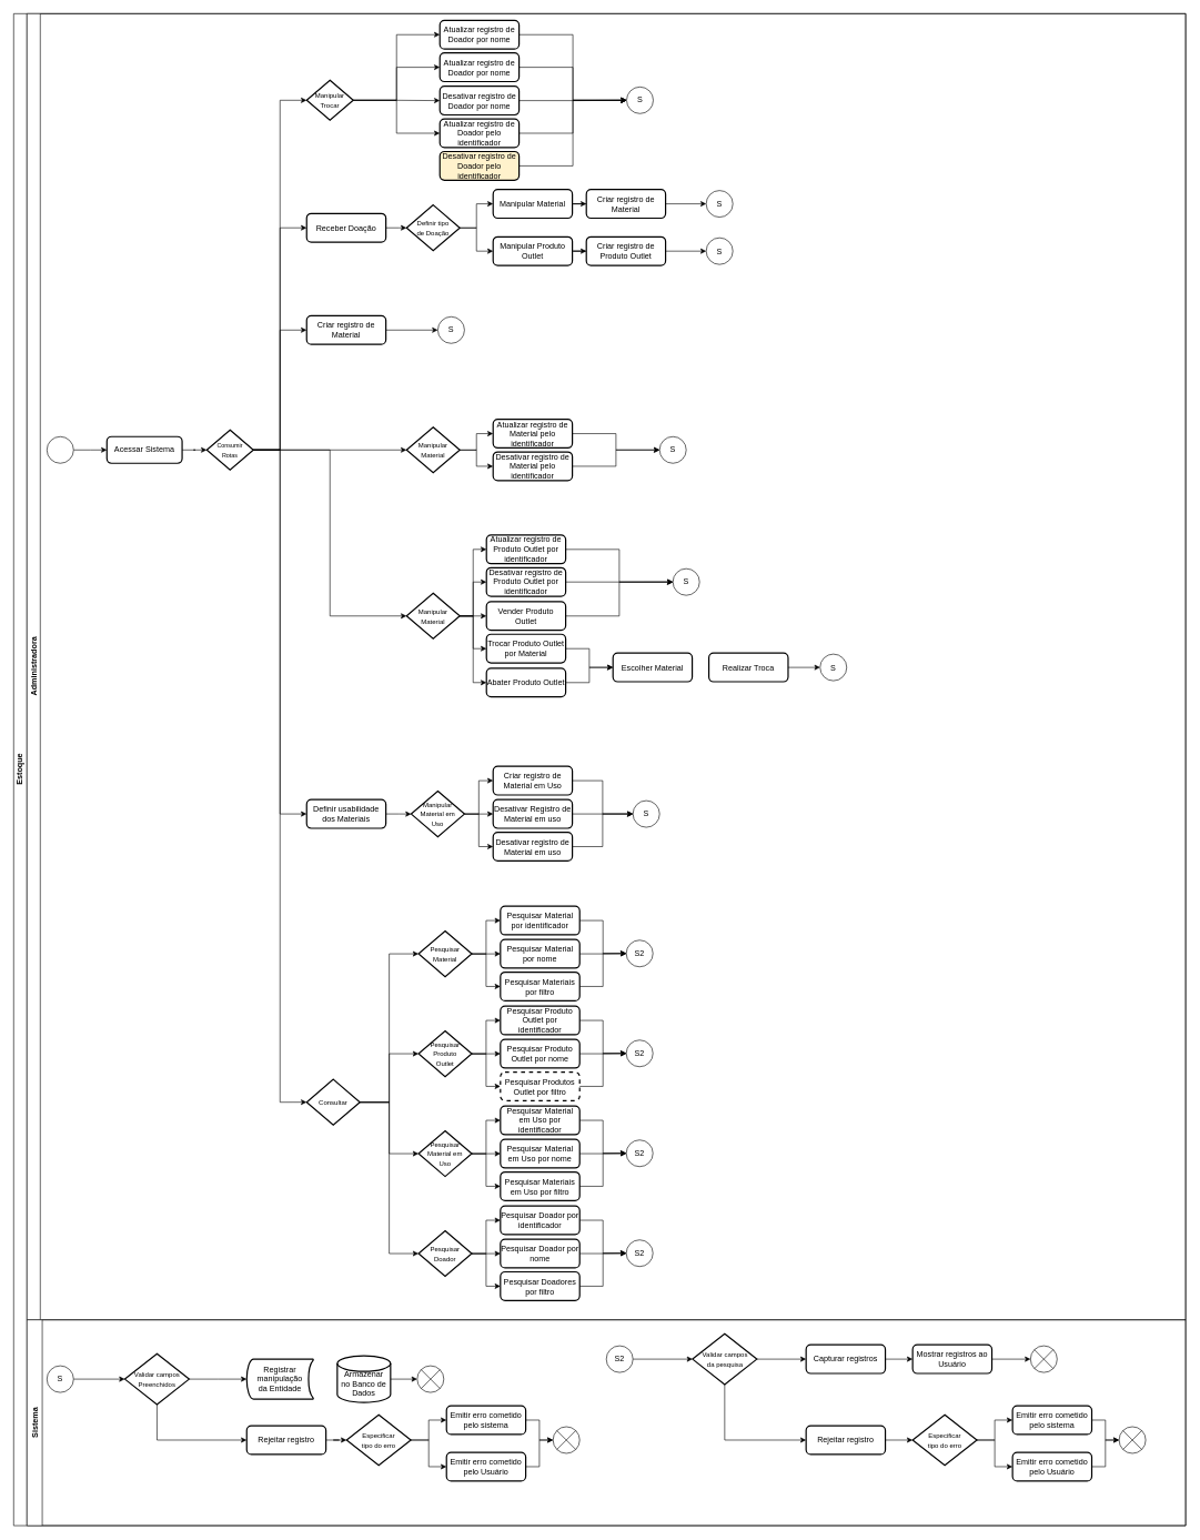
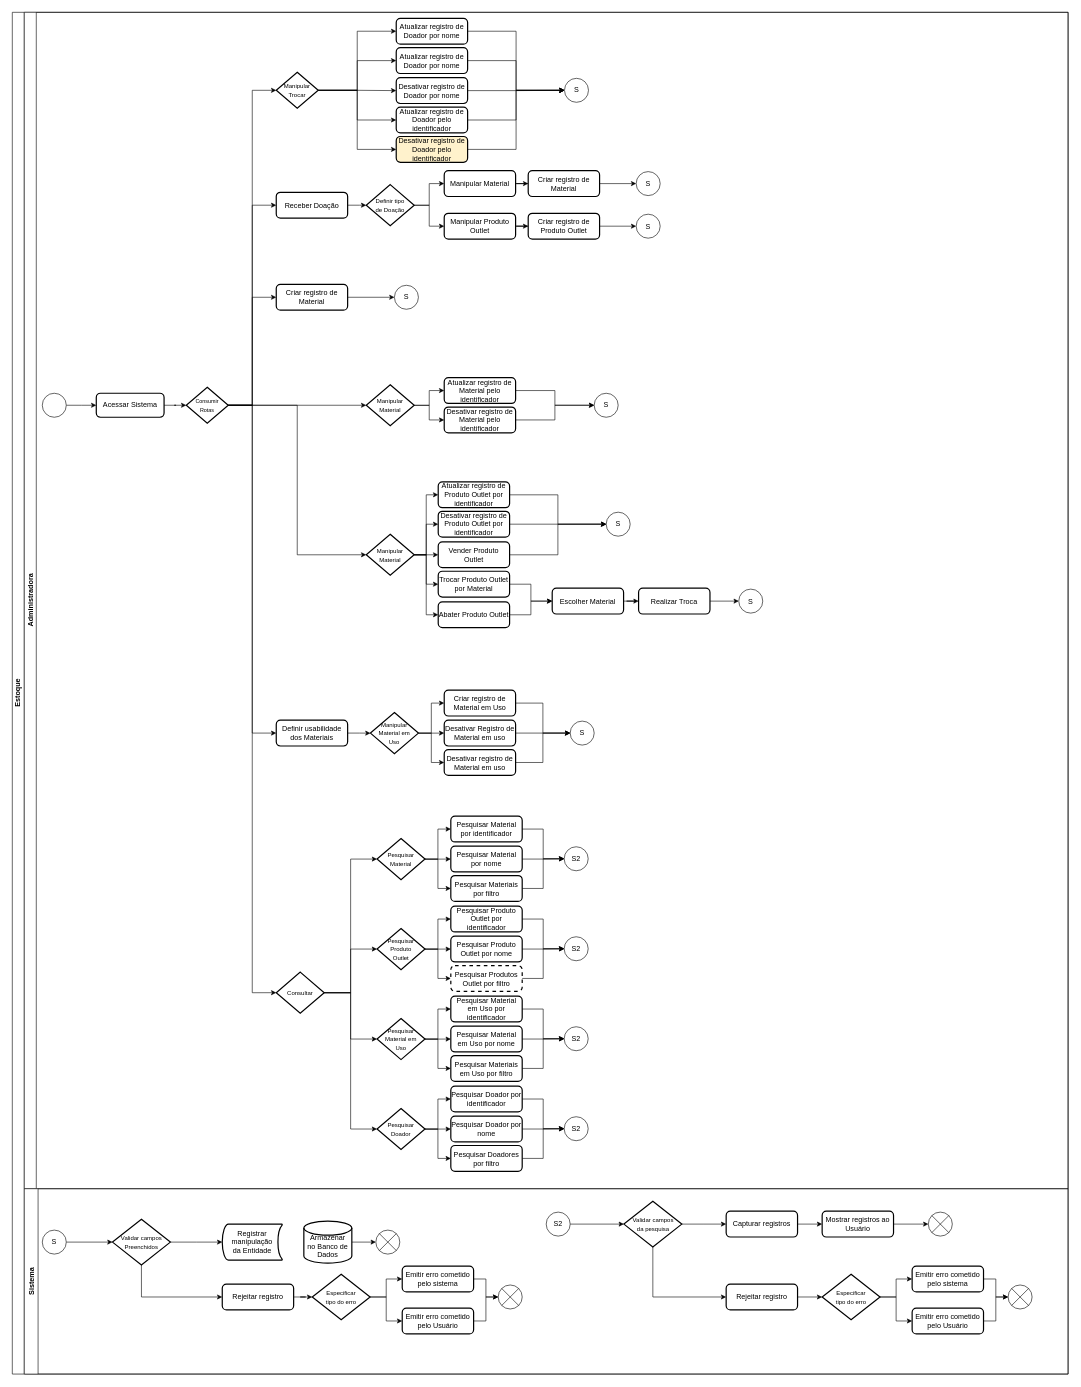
+ <mxCell id="8" style="edgeStyle=orthogonalEdgeStyle;rounded=0;orthogonalLoop=1;jettySize=auto;html=1;entryX=0;entryY=0.5;entryDx=0;entryDy=0;" parent="3" source="9" target="22" edge="1"><mxGeometry relative="1" as="geometry" /></mxCell>
+ <mxCell id="69" style="edgeStyle=orthogonalEdgeStyle;rounded=0;orthogonalLoop=1;jettySize=auto;html=1;exitX=1;exitY=0.5;exitDx=0;exitDy=0;" parent="3" source="70" target="72" edge="1"><mxGeometry relative="1" as="geometry" /></mxCell>
